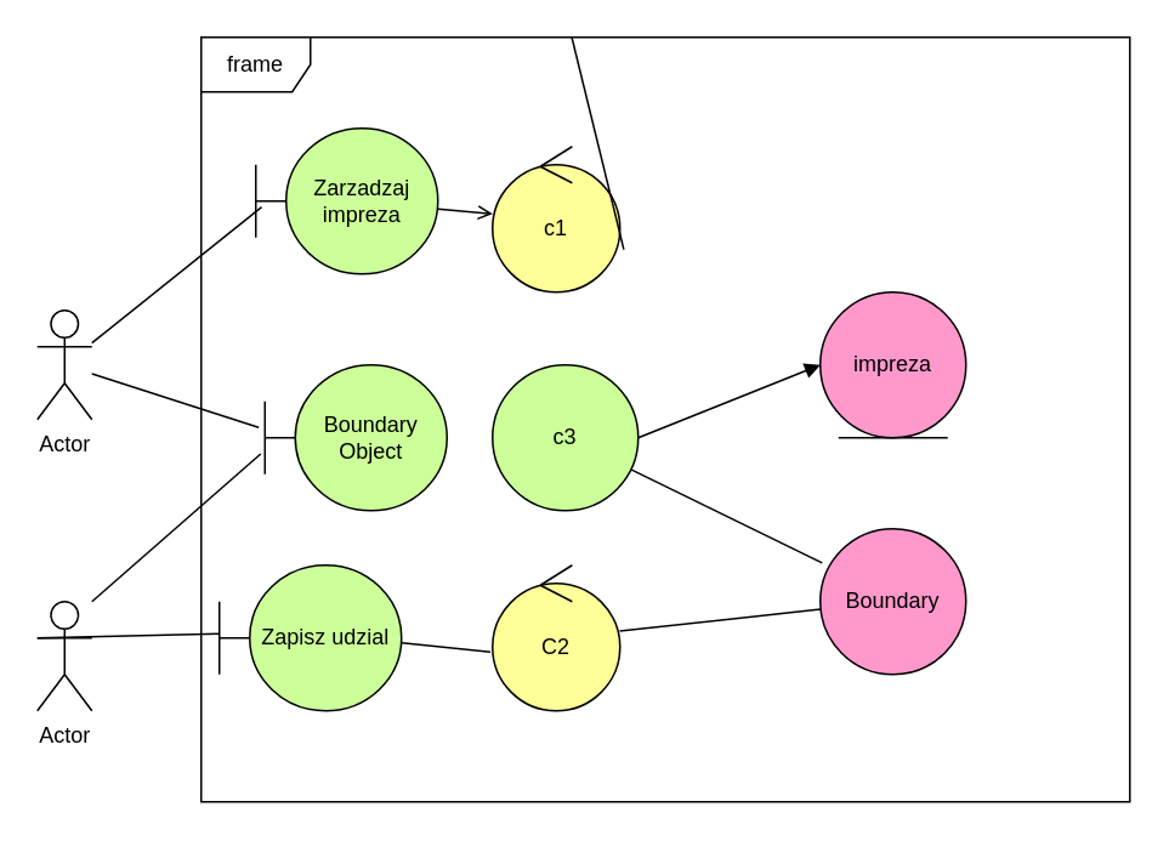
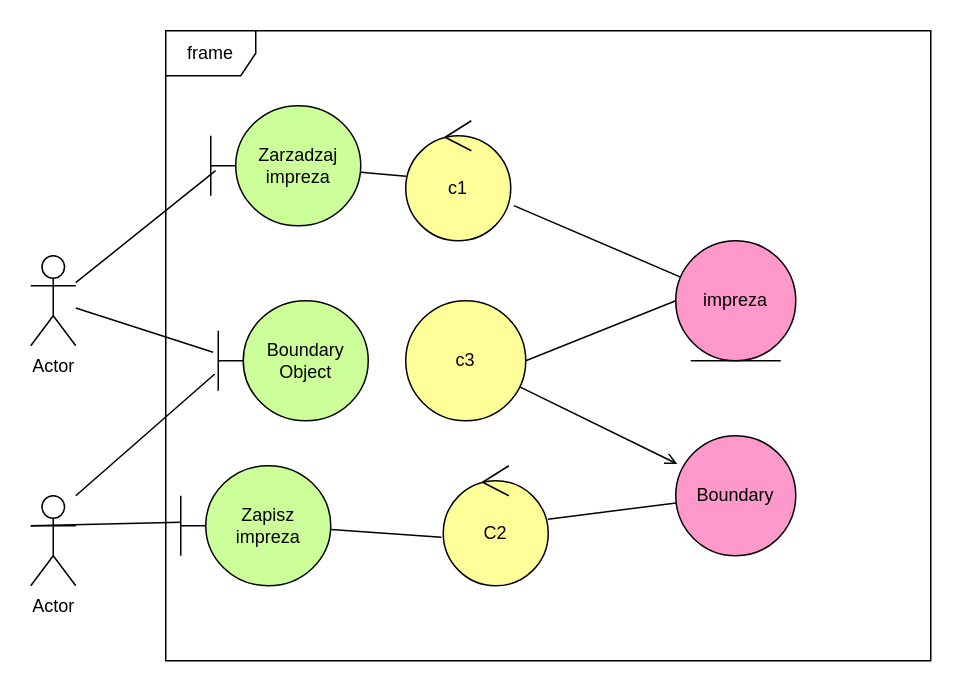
- <mxCell id="13" value="" style="endArrow=none;html=1;rounded=0;exitX=1.03;exitY=0.707;exitDx=0;exitDy=0;exitPerimeter=0;" parent="1" source="8" target="2" edge="1"><mxGeometry width="50" height="50" relative="1" as="geometry"><mxPoint x="334" y="240" as="sourcePoint" /><mxPoint x="384" y="190" as="targetPoint" /></mxGeometry></mxCell>
+ <mxCell id="13" value="" style="endArrow=none;html=1;rounded=0;exitX=1.03;exitY=0.707;exitDx=0;exitDy=0;exitPerimeter=0;" parent="1" source="8" target="9" edge="1"><mxGeometry width="50" height="50" relative="1" as="geometry"><mxPoint x="334" y="240" as="sourcePoint" /><mxPoint x="384" y="190" as="targetPoint" /></mxGeometry></mxCell>
- <mxCell id="14" value="" style="endArrow=open;html=1;rounded=0;" parent="1" source="7" target="8" edge="1"><mxGeometry width="50" height="50" relative="1" as="geometry"><mxPoint x="210" y="190" as="sourcePoint" /><mxPoint x="260" y="140" as="targetPoint" /></mxGeometry></mxCell>
+ <mxCell id="14" value="" style="endArrow=none;html=1;rounded=0;" parent="1" source="7" target="8" edge="1"><mxGeometry width="50" height="50" relative="1" as="geometry"><mxPoint x="210" y="190" as="sourcePoint" /><mxPoint x="260" y="140" as="targetPoint" /></mxGeometry></mxCell>
- <mxCell id="22" value="" style="endArrow=block;html=1;rounded=0;entryX=0;entryY=0.5;entryDx=0;entryDy=0;exitX=1;exitY=0.5;exitDx=0;exitDy=0;" parent="1" source="18" target="9" edge="1"><mxGeometry width="50" height="50" relative="1" as="geometry"><mxPoint x="310" y="400" as="sourcePoint" /><mxPoint x="360" y="350" as="targetPoint" /></mxGeometry></mxCell>
+ <mxCell id="22" value="" style="endArrow=none;html=1;rounded=0;entryX=0;entryY=0.5;entryDx=0;entryDy=0;exitX=1;exitY=0.5;exitDx=0;exitDy=0;" parent="1" source="18" target="9" edge="1"><mxGeometry width="50" height="50" relative="1" as="geometry"><mxPoint x="310" y="400" as="sourcePoint" /><mxPoint x="360" y="350" as="targetPoint" /></mxGeometry></mxCell>
- <mxCell id="18" value="c3" style="ellipse;whiteSpace=wrap;html=1;aspect=fixed;fillColor=#ccff99;" parent="1" vertex="1"><mxGeometry x="270" y="200" width="80" height="80" as="geometry" /></mxCell>
+ <mxCell id="18" value="c3" style="ellipse;whiteSpace=wrap;html=1;aspect=fixed;fillColor=#FFFF99;" parent="1" vertex="1"><mxGeometry x="270" y="200" width="80" height="80" as="geometry" /></mxCell>
- <mxCell id="21" value="" style="endArrow=none;html=1;rounded=0;entryX=0.013;entryY=0.235;entryDx=0;entryDy=0;entryPerimeter=0;" parent="1" source="18" target="11" edge="1"><mxGeometry width="50" height="50" relative="1" as="geometry"><mxPoint x="310" y="400" as="sourcePoint" /><mxPoint x="360" y="350" as="targetPoint" /></mxGeometry></mxCell>
+ <mxCell id="21" value="" style="endArrow=open;html=1;rounded=0;entryX=0.013;entryY=0.235;entryDx=0;entryDy=0;entryPerimeter=0;" parent="1" source="18" target="11" edge="1"><mxGeometry width="50" height="50" relative="1" as="geometry"><mxPoint x="310" y="400" as="sourcePoint" /><mxPoint x="360" y="350" as="targetPoint" /></mxGeometry></mxCell>
- <mxCell id="16" value="Zapisz udzial" style="shape=umlBoundary;whiteSpace=wrap;html=1;fillColor=#CCFF99;" parent="1" vertex="1"><mxGeometry x="120" y="310" width="100" height="80" as="geometry" /></mxCell>
+ <mxCell id="16" value="Zapisz impreza" style="shape=umlBoundary;whiteSpace=wrap;html=1;fillColor=#CCFF99;" parent="1" vertex="1"><mxGeometry x="120" y="310" width="100" height="80" as="geometry" /></mxCell>
- <mxCell id="10" value="C2" style="ellipse;shape=umlControl;whiteSpace=wrap;html=1;fillColor=#FFFF99;" parent="1" vertex="1"><mxGeometry x="270" y="310" width="70" height="80" as="geometry" /></mxCell>
+ <mxCell id="10" value="C2" style="ellipse;shape=umlControl;whiteSpace=wrap;html=1;fillColor=#FFFF99;" parent="1" vertex="1"><mxGeometry x="295" y="310" width="70" height="80" as="geometry" /></mxCell>
